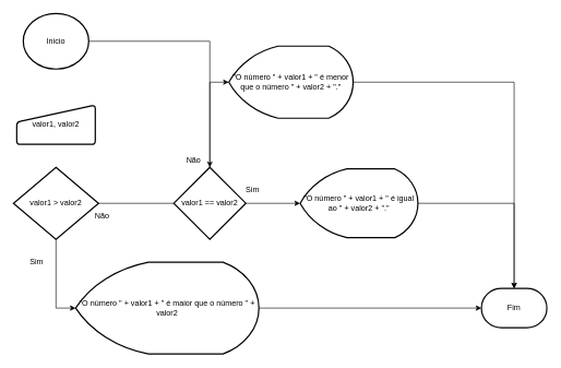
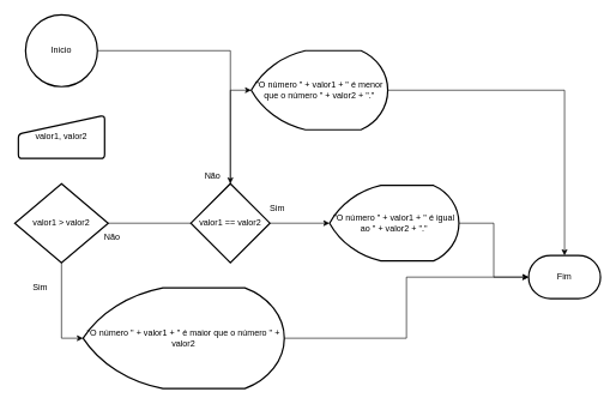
- <mxCell id="3" value="Inicio" style="strokeWidth=2;html=1;shape=mxgraph.flowchart.start_2;whiteSpace=wrap;" vertex="1" parent="1"><mxGeometry x="35" y="20" width="100" height="85" as="geometry" /></mxCell>
+ <mxCell id="3" value="Inicio" style="strokeWidth=2;html=1;shape=mxgraph.flowchart.start_2;whiteSpace=wrap;" vertex="1" parent="1"><mxGeometry x="35" y="20" width="100" height="100" as="geometry" /></mxCell>
- <mxCell id="12" value="Fim" style="strokeWidth=2;html=1;shape=mxgraph.flowchart.terminator;whiteSpace=wrap;" vertex="1" parent="1"><mxGeometry x="735" y="440" width="100" height="60" as="geometry" /></mxCell>
+ <mxCell id="12" value="Fim" style="strokeWidth=2;html=1;shape=mxgraph.flowchart.terminator;whiteSpace=wrap;" vertex="1" parent="1"><mxGeometry x="735" y="355" width="100" height="60" as="geometry" /></mxCell>
